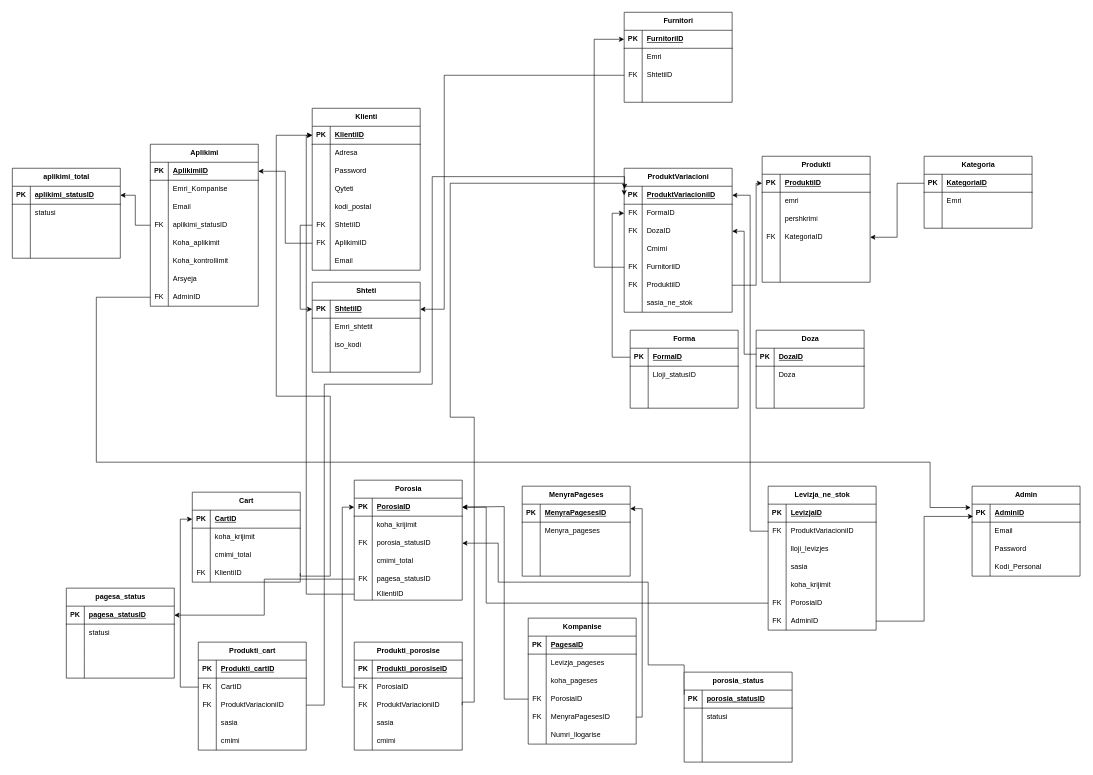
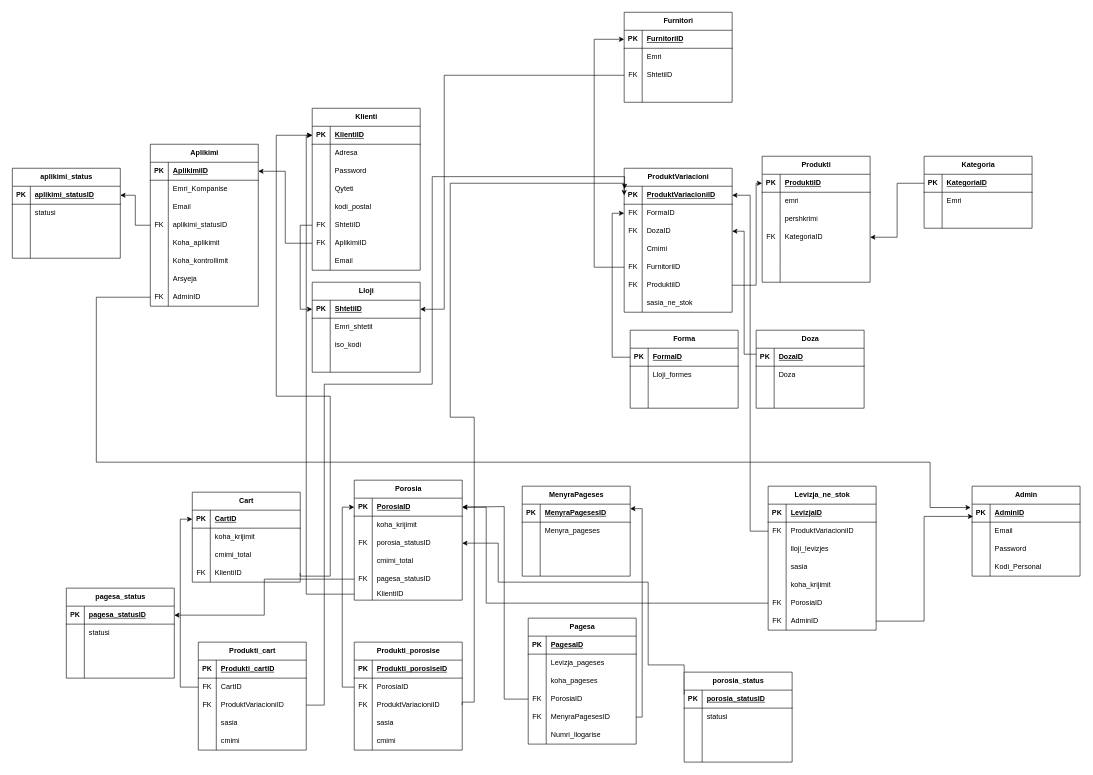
- <mxCell id="319" value="aplikimi_total" style="shape=table;startSize=30;container=1;collapsible=1;childLayout=tableLayout;fixedRows=1;rowLines=0;fontStyle=1;align=center;resizeLast=1;html=1;" parent="1" vertex="1"><mxGeometry x="20" y="280" width="180" height="150" as="geometry" /></mxCell>
+ <mxCell id="319" value="aplikimi_status" style="shape=table;startSize=30;container=1;collapsible=1;childLayout=tableLayout;fixedRows=1;rowLines=0;fontStyle=1;align=center;resizeLast=1;html=1;" parent="1" vertex="1"><mxGeometry x="20" y="280" width="180" height="150" as="geometry" /></mxCell>
- <mxCell id="52" value="Shteti" style="shape=table;startSize=30;container=1;collapsible=1;childLayout=tableLayout;fixedRows=1;rowLines=0;fontStyle=1;align=center;resizeLast=1;html=1;" parent="1" vertex="1"><mxGeometry x="519.93" y="470" width="180" height="150" as="geometry" /></mxCell>
+ <mxCell id="52" value="Lloji" style="shape=table;startSize=30;container=1;collapsible=1;childLayout=tableLayout;fixedRows=1;rowLines=0;fontStyle=1;align=center;resizeLast=1;html=1;" parent="1" vertex="1"><mxGeometry x="519.93" y="470" width="180" height="150" as="geometry" /></mxCell>
- <mxCell id="138" value="Lloji_statusID" style="shape=partialRectangle;connectable=0;fillColor=none;top=0;left=0;bottom=0;right=0;align=left;spacingLeft=6;overflow=hidden;whiteSpace=wrap;html=1;" parent="136" vertex="1"><mxGeometry x="30" width="150" height="30" as="geometry"><mxRectangle width="150" height="30" as="alternateBounds" /></mxGeometry></mxCell>
+ <mxCell id="138" value="Lloji_formes" style="shape=partialRectangle;connectable=0;fillColor=none;top=0;left=0;bottom=0;right=0;align=left;spacingLeft=6;overflow=hidden;whiteSpace=wrap;html=1;" parent="136" vertex="1"><mxGeometry x="30" width="150" height="30" as="geometry"><mxRectangle width="150" height="30" as="alternateBounds" /></mxGeometry></mxCell>
- <mxCell id="239" value="Kompanise" style="shape=table;startSize=30;container=1;collapsible=1;childLayout=tableLayout;fixedRows=1;rowLines=0;fontStyle=1;align=center;resizeLast=1;html=1;" parent="1" vertex="1"><mxGeometry x="880" y="1030" width="180" height="210" as="geometry" /></mxCell>
+ <mxCell id="239" value="Pagesa" style="shape=table;startSize=30;container=1;collapsible=1;childLayout=tableLayout;fixedRows=1;rowLines=0;fontStyle=1;align=center;resizeLast=1;html=1;" parent="1" vertex="1"><mxGeometry x="880" y="1030" width="180" height="210" as="geometry" /></mxCell>
